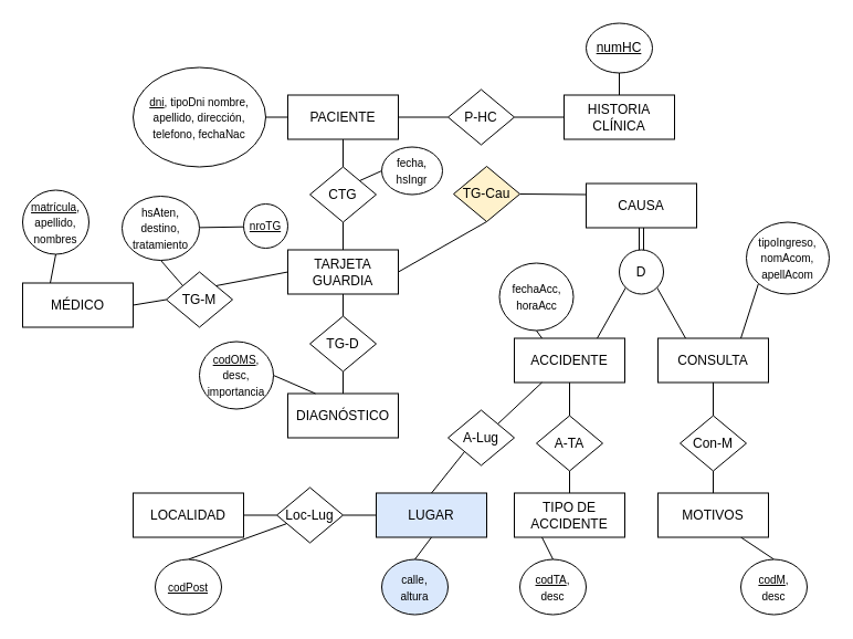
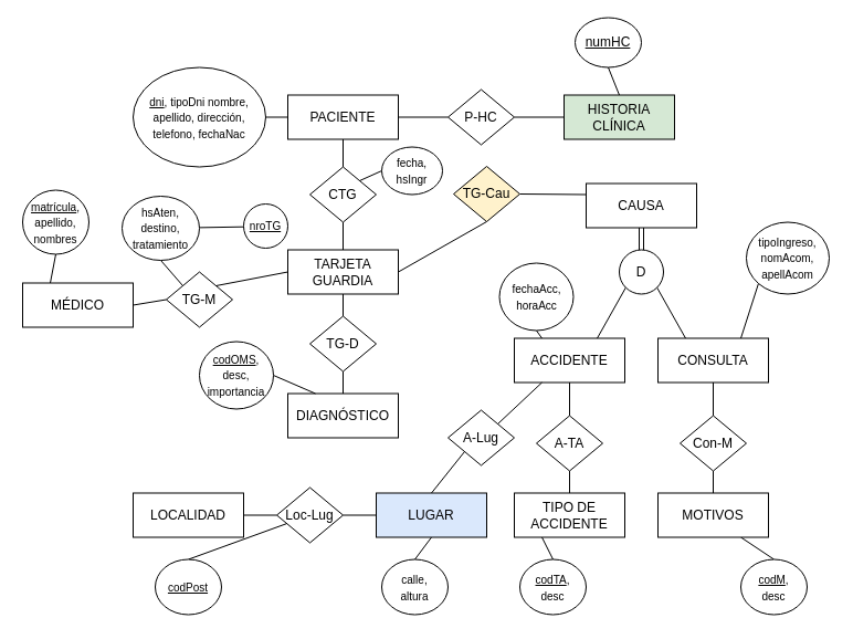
- <mxCell id="11" value="&lt;u&gt;numHC&lt;/u&gt;" style="ellipse;whiteSpace=wrap;html=1;" vertex="1" parent="1"><mxGeometry x="530" y="20.5" width="60" height="45" as="geometry" /></mxCell>
+ <mxCell id="11" value="&lt;u&gt;numHC&lt;/u&gt;" style="ellipse;whiteSpace=wrap;html=1;" vertex="1" parent="1"><mxGeometry x="520" y="15.5" width="60" height="45" as="geometry" /></mxCell>
- <mxCell id="5" value="HISTORIA CLÍNICA" style="rounded=0;whiteSpace=wrap;html=1;" vertex="1" parent="1"><mxGeometry x="510" y="85.5" width="100" height="40" as="geometry" /></mxCell>
+ <mxCell id="5" value="HISTORIA CLÍNICA" style="rounded=0;whiteSpace=wrap;html=1;fillColor=#d5e8d4;" vertex="1" parent="1"><mxGeometry x="510" y="85.5" width="100" height="40" as="geometry" /></mxCell>
- <mxCell id="50" value="&lt;span style=&quot;font-size: 10px&quot;&gt;calle,&lt;br&gt;altura&lt;br&gt;&lt;/span&gt;" style="ellipse;whiteSpace=wrap;html=1;fillColor=#dae8fc;" vertex="1" parent="1"><mxGeometry x="345" y="505.5" width="60" height="50" as="geometry" /></mxCell>
+ <mxCell id="50" value="&lt;span style=&quot;font-size: 10px&quot;&gt;calle,&lt;br&gt;altura&lt;br&gt;&lt;/span&gt;" style="ellipse;whiteSpace=wrap;html=1;" vertex="1" parent="1"><mxGeometry x="345" y="505.5" width="60" height="50" as="geometry" /></mxCell>
